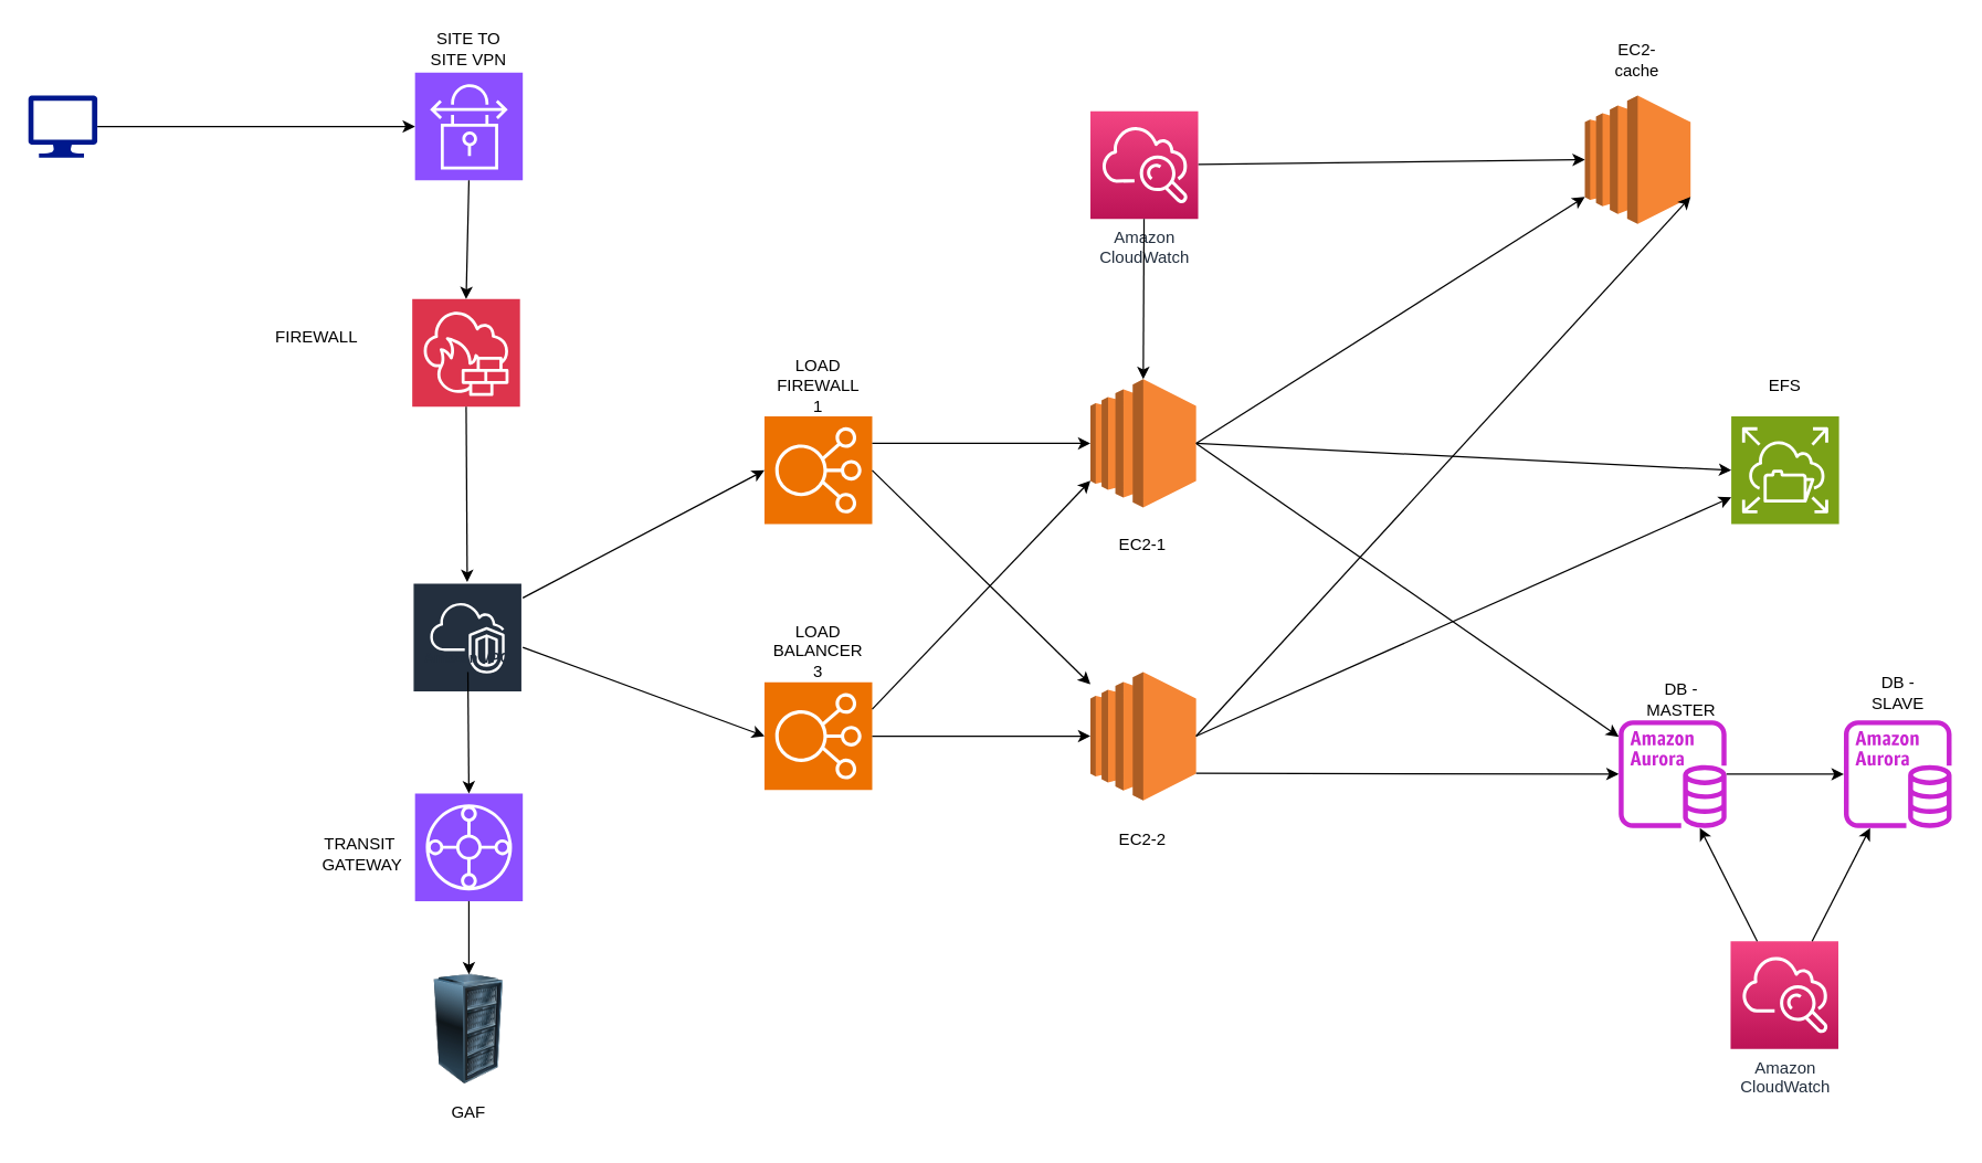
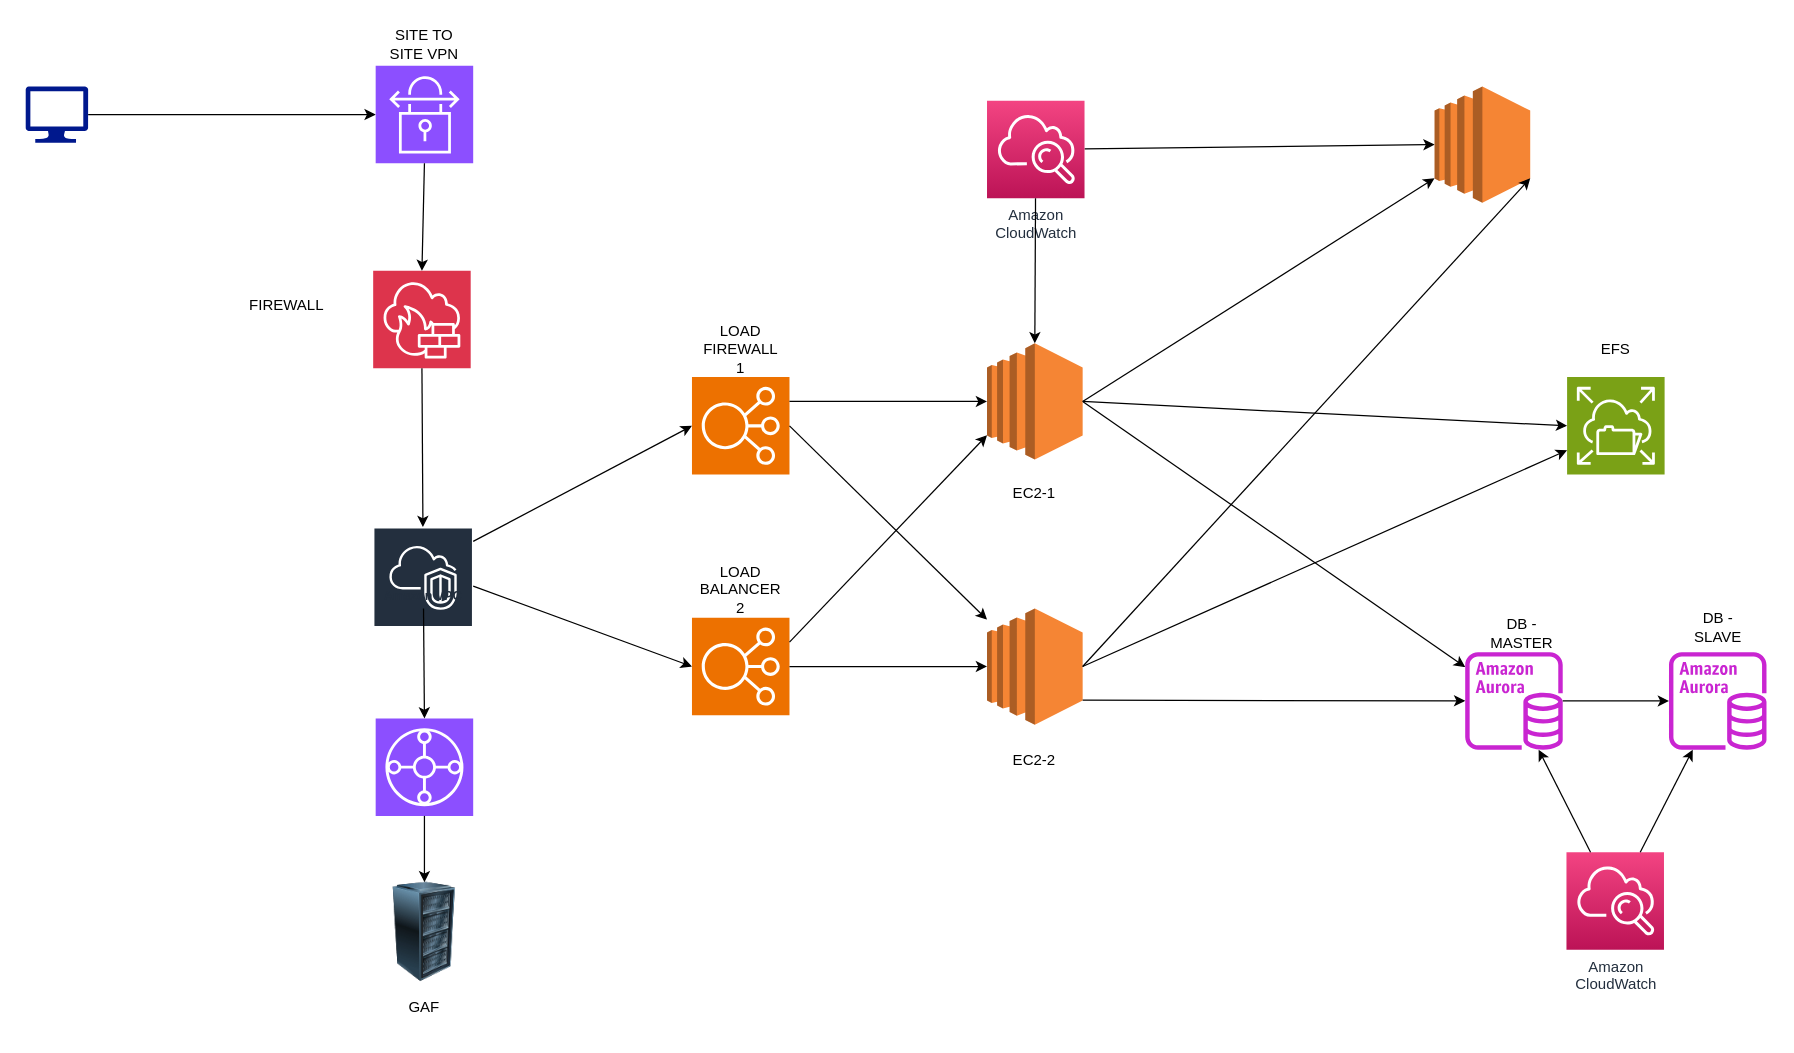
- <mxCell id="42" value="EC2-cache" style="text;html=1;strokeColor=none;fillColor=none;align=center;verticalAlign=middle;whiteSpace=wrap;rounded=0;" vertex="1" parent="1"><mxGeometry x="1155" y="28" width="60" height="30" as="geometry" /></mxCell>
- <mxCell id="44" value="LOAD BALANCER 3" style="text;html=1;strokeColor=none;fillColor=none;align=center;verticalAlign=middle;whiteSpace=wrap;rounded=0;" vertex="1" parent="1"><mxGeometry x="562" y="456" width="60" height="30" as="geometry" /></mxCell>
+ <mxCell id="44" value="LOAD BALANCER 2" style="text;html=1;strokeColor=none;fillColor=none;align=center;verticalAlign=middle;whiteSpace=wrap;rounded=0;" vertex="1" parent="1"><mxGeometry x="562" y="456" width="60" height="30" as="geometry" /></mxCell>
- <mxCell id="50" value="TRANSIT&amp;nbsp;&lt;br&gt;GATEWAY" style="text;html=1;strokeColor=none;fillColor=none;align=center;verticalAlign=middle;whiteSpace=wrap;rounded=0;" vertex="1" parent="1"><mxGeometry x="232" y="603" width="60" height="30" as="geometry" /></mxCell>
